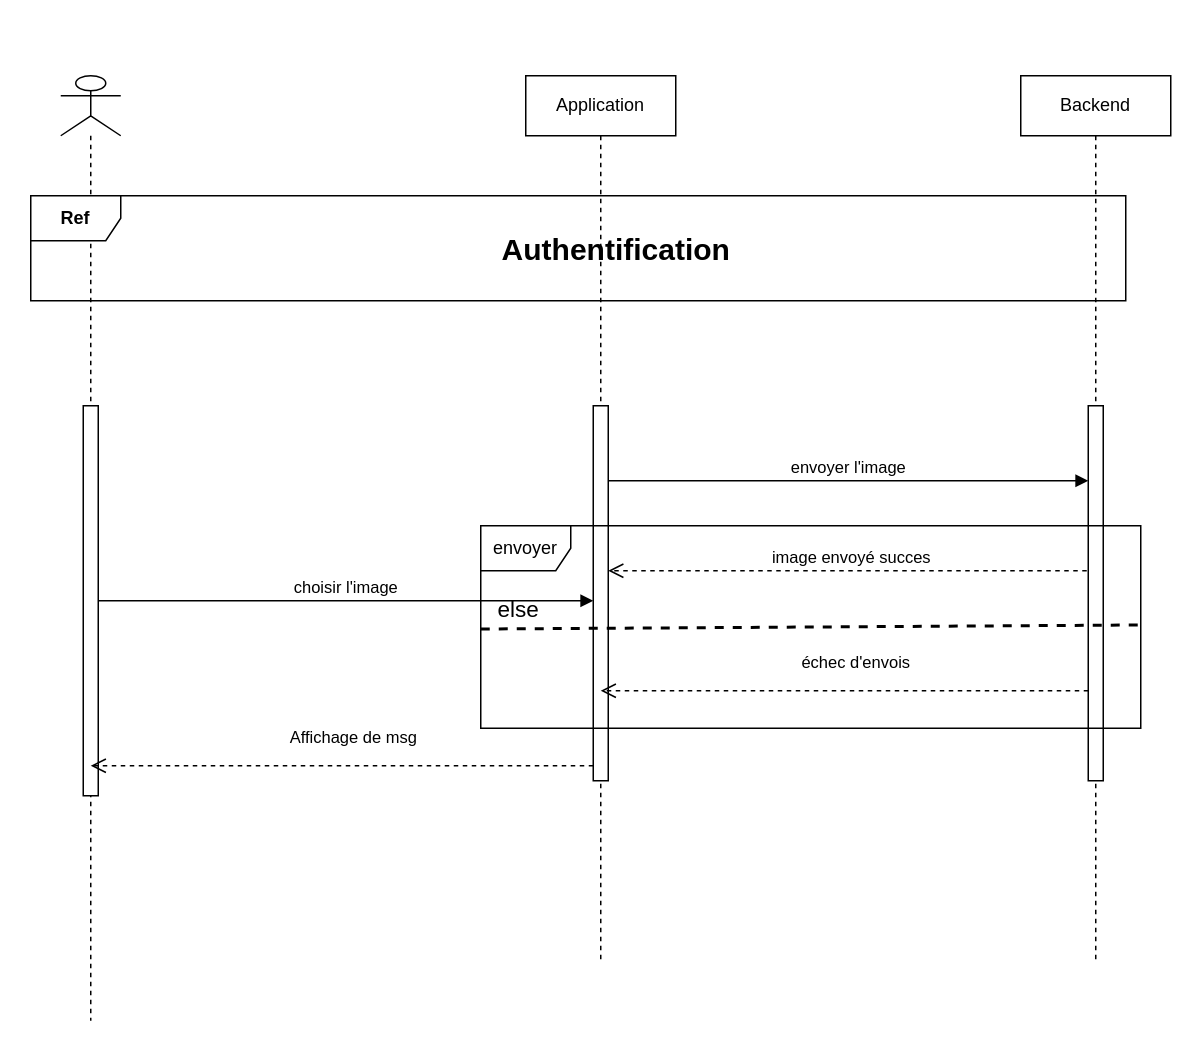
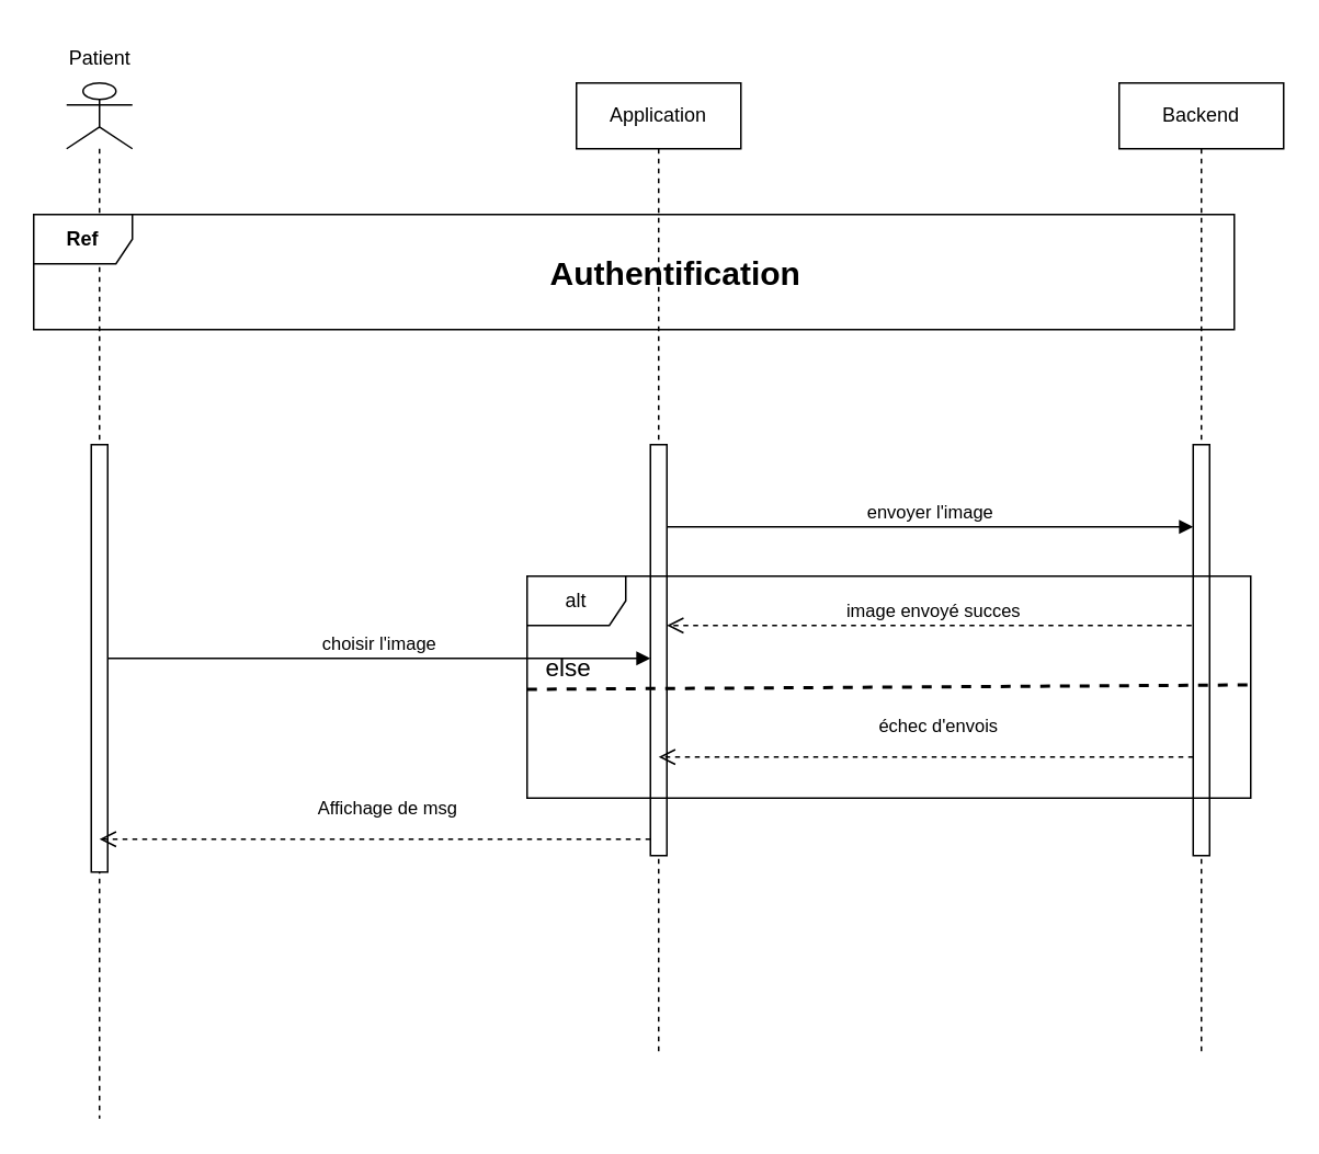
+ <mxCell id="6" value="Patient" style="text;html=1;align=center;verticalAlign=middle;resizable=0;points=[];autosize=1;strokeColor=none;fillColor=none;" parent="1" vertex="1"><mxGeometry x="30" y="20" width="60" height="30" as="geometry" /></mxCell>
- <mxCell id="14" value="envoyer" style="shape=umlFrame;whiteSpace=wrap;html=1;pointerEvents=0;" parent="1" vertex="1"><mxGeometry x="320" y="350" width="440" height="135" as="geometry" /></mxCell>
+ <mxCell id="14" value="alt" style="shape=umlFrame;whiteSpace=wrap;html=1;pointerEvents=0;" parent="1" vertex="1"><mxGeometry x="320" y="350" width="440" height="135" as="geometry" /></mxCell>
